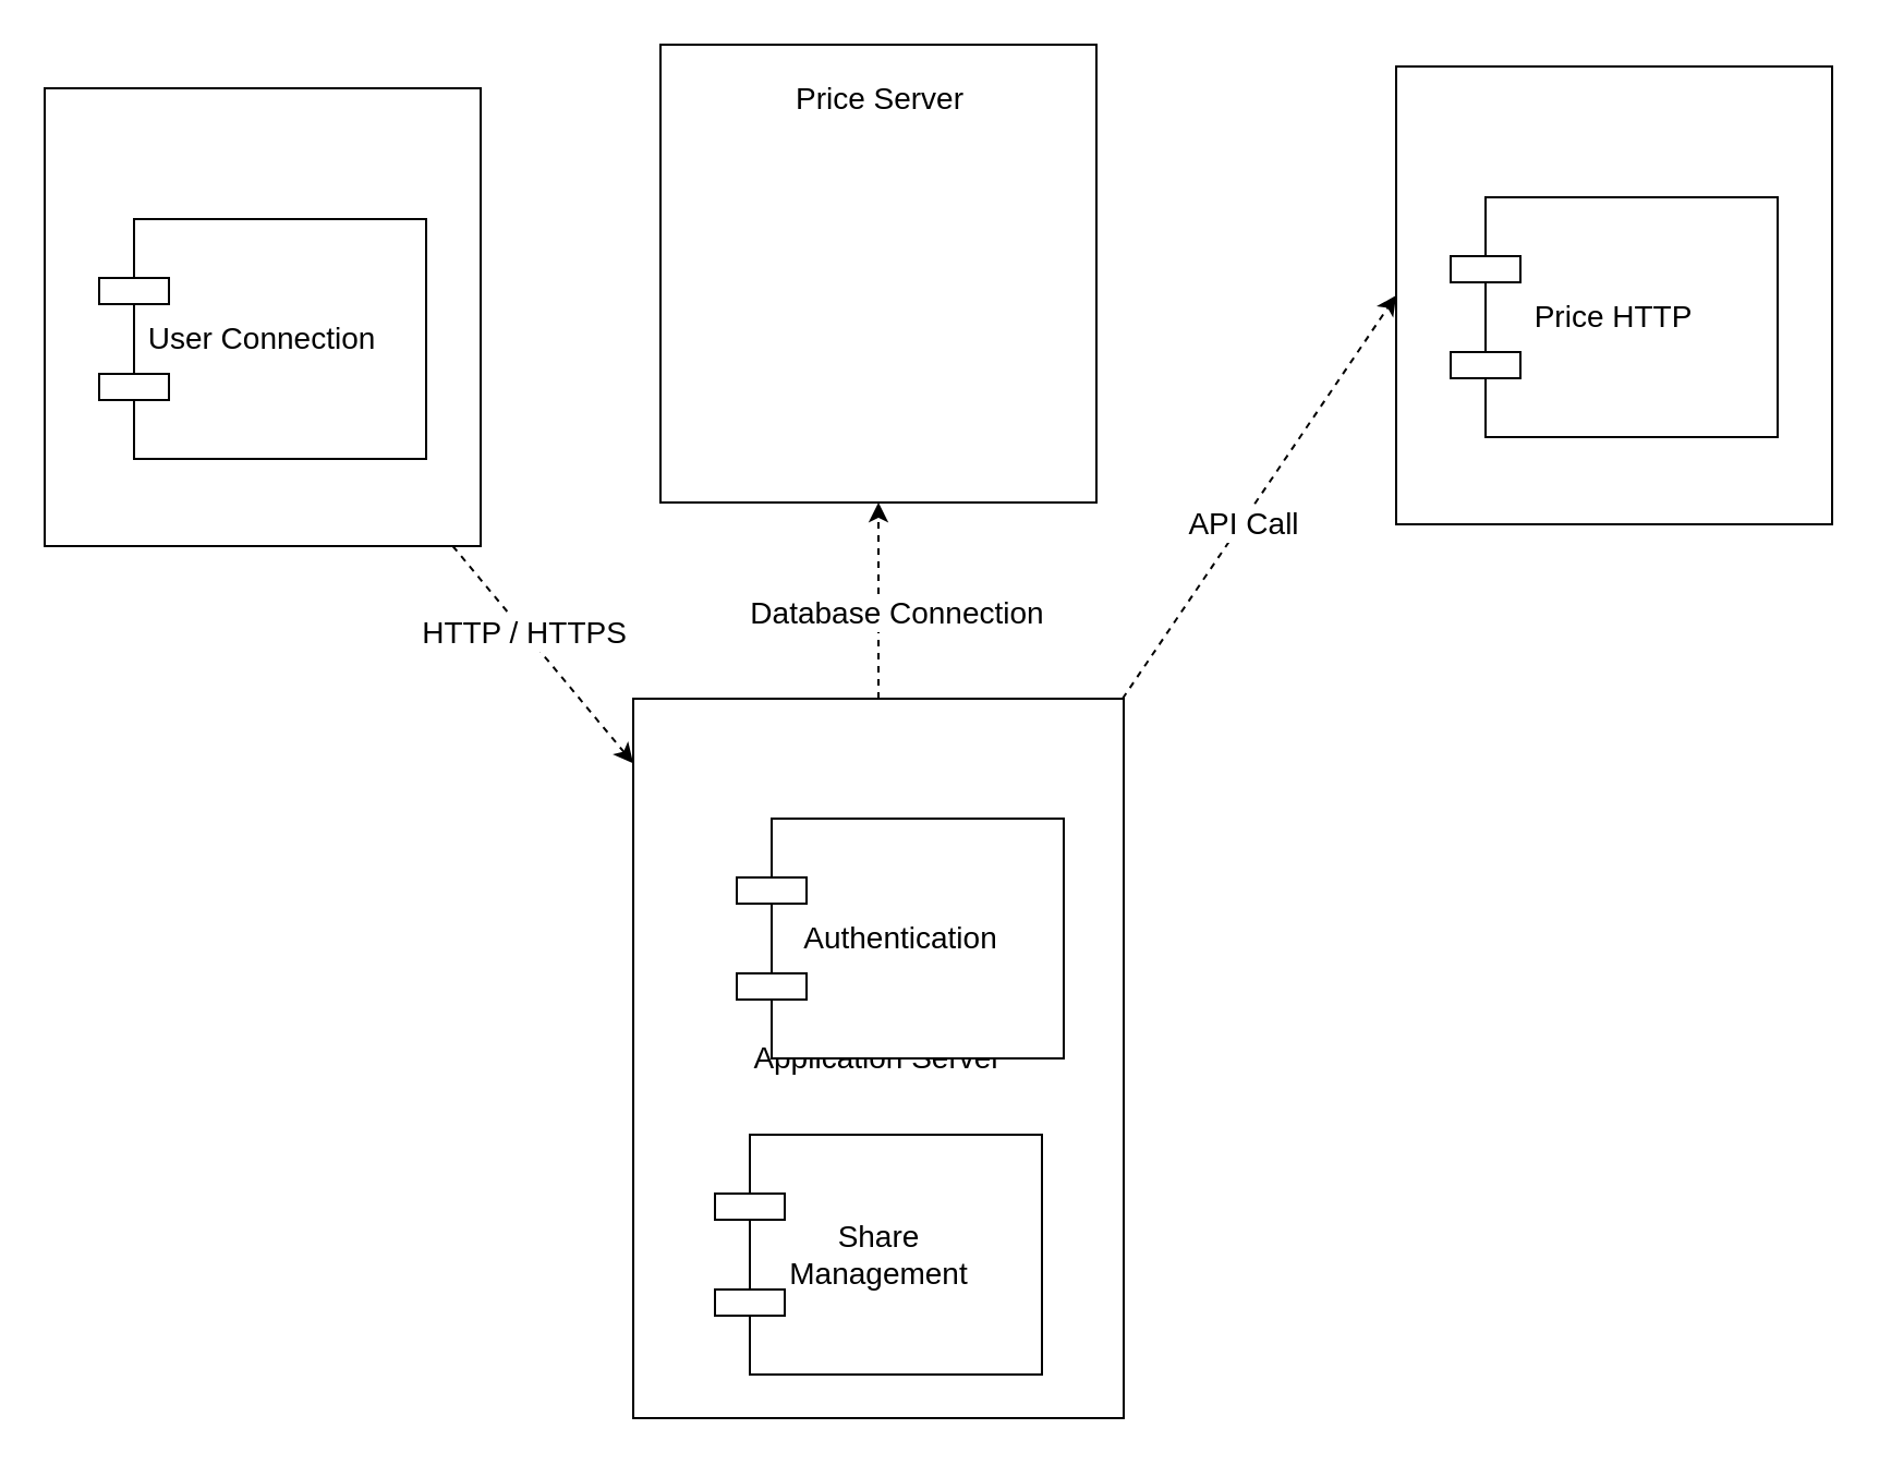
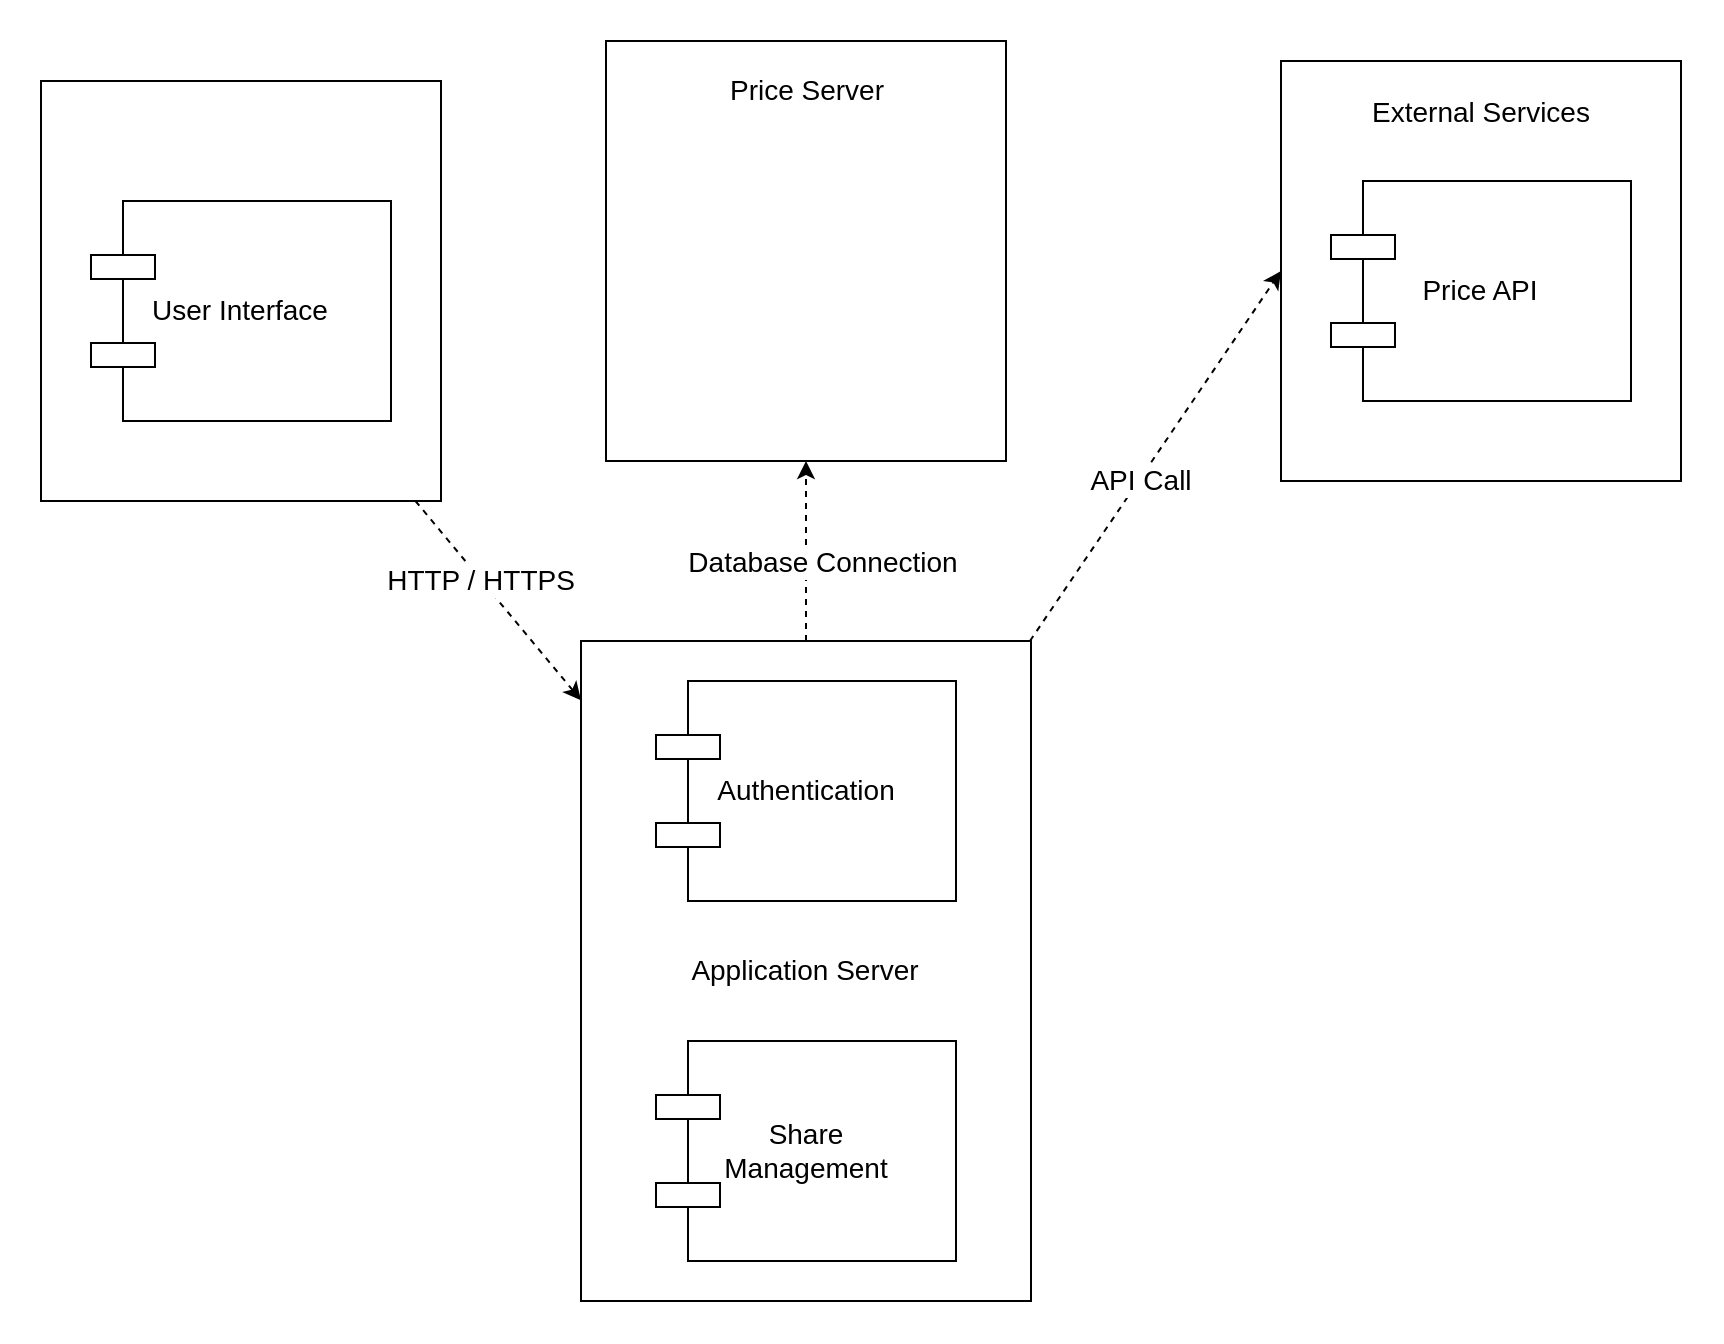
+ <mxCell id="18" value="&lt;font style=&quot;font-size: 14px;&quot;&gt;External Services&lt;/font&gt;" style="text;html=1;align=center;verticalAlign=middle;resizable=0;points=[];autosize=1;strokeColor=none;fillColor=none;" vertex="1" parent="15"><mxGeometry x="35" y="11" width="130" height="30" as="geometry" /></mxCell>
- <mxCell id="17" value="&lt;font style=&quot;font-size: 14px;&quot;&gt;Price HTTP&lt;/font&gt;" style="shape=component;whiteSpace=wrap;html=1;" vertex="1" parent="15"><mxGeometry x="25" y="60" width="150" height="110" as="geometry" /></mxCell>
+ <mxCell id="17" value="&lt;font style=&quot;font-size: 14px;&quot;&gt;Price API&lt;/font&gt;" style="shape=component;whiteSpace=wrap;html=1;" vertex="1" parent="15"><mxGeometry x="25" y="60" width="150" height="110" as="geometry" /></mxCell>
- <mxCell id="11" value="&lt;font style=&quot;font-size: 14px;&quot;&gt;User Connection&lt;/font&gt;" style="shape=component;whiteSpace=wrap;html=1;" vertex="1" parent="9"><mxGeometry x="25" y="60" width="150" height="110" as="geometry" /></mxCell>
+ <mxCell id="11" value="&lt;font style=&quot;font-size: 14px;&quot;&gt;User Interface&lt;/font&gt;" style="shape=component;whiteSpace=wrap;html=1;" vertex="1" parent="9"><mxGeometry x="25" y="60" width="150" height="110" as="geometry" /></mxCell>
- <mxCell id="19" value="&lt;font style=&quot;font-size: 14px;&quot;&gt;Authentication&lt;/font&gt;" style="shape=component;whiteSpace=wrap;html=1;" vertex="1" parent="1"><mxGeometry x="337.5" y="375" width="150" height="110.0" as="geometry" /></mxCell>
+ <mxCell id="19" value="&lt;font style=&quot;font-size: 14px;&quot;&gt;Authentication&lt;/font&gt;" style="shape=component;whiteSpace=wrap;html=1;" vertex="1" parent="1"><mxGeometry x="327.5" y="340" width="150" height="110.0" as="geometry" /></mxCell>
